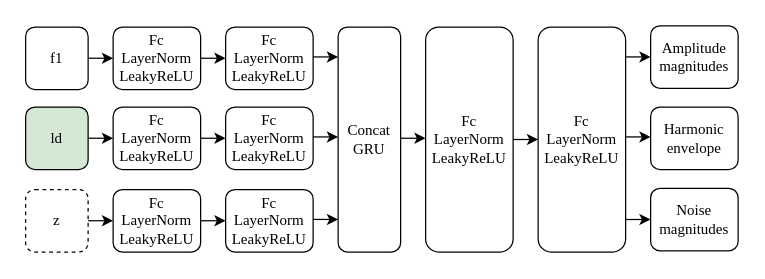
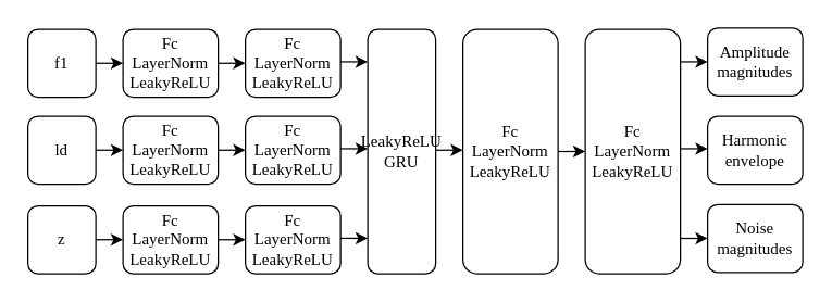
- <mxCell id="7" value="&lt;font style=&quot;font-size: 12px&quot;&gt;&lt;font face=&quot;Garamond&quot;&gt;ld&lt;/font&gt;&lt;br&gt;&lt;/font&gt;" style="rounded=1;whiteSpace=wrap;html=1;fillColor=#d5e8d4;" parent="1" vertex="1"><mxGeometry x="20" y="85" width="50" height="50" as="geometry" /></mxCell>
+ <mxCell id="7" value="&lt;font style=&quot;font-size: 12px&quot;&gt;&lt;font face=&quot;Garamond&quot;&gt;ld&lt;/font&gt;&lt;br&gt;&lt;/font&gt;" style="rounded=1;whiteSpace=wrap;html=1;" parent="1" vertex="1"><mxGeometry x="20" y="85" width="50" height="50" as="geometry" /></mxCell>
- <mxCell id="17" value="&lt;font face=&quot;Garamond&quot;&gt;Concat&lt;br&gt;GRU&lt;/font&gt;" style="rounded=1;whiteSpace=wrap;html=1;" parent="1" vertex="1"><mxGeometry x="270" y="21" width="50" height="180" as="geometry" /></mxCell>
+ <mxCell id="17" value="&lt;font face=&quot;Garamond&quot;&gt;LeakyReLU&lt;br&gt;GRU&lt;/font&gt;" style="rounded=1;whiteSpace=wrap;html=1;" parent="1" vertex="1"><mxGeometry x="270" y="21" width="50" height="180" as="geometry" /></mxCell>
- <mxCell id="12" value="&lt;font style=&quot;font-size: 12px&quot;&gt;&lt;font face=&quot;Garamond&quot;&gt;z&lt;/font&gt;&lt;br&gt;&lt;/font&gt;" style="rounded=1;whiteSpace=wrap;html=1;dashed=1;" parent="1" vertex="1"><mxGeometry x="20" y="151" width="50" height="50" as="geometry" /></mxCell>
+ <mxCell id="12" value="&lt;font style=&quot;font-size: 12px&quot;&gt;&lt;font face=&quot;Garamond&quot;&gt;z&lt;/font&gt;&lt;br&gt;&lt;/font&gt;" style="rounded=1;whiteSpace=wrap;html=1;" parent="1" vertex="1"><mxGeometry x="20" y="151" width="50" height="50" as="geometry" /></mxCell>
